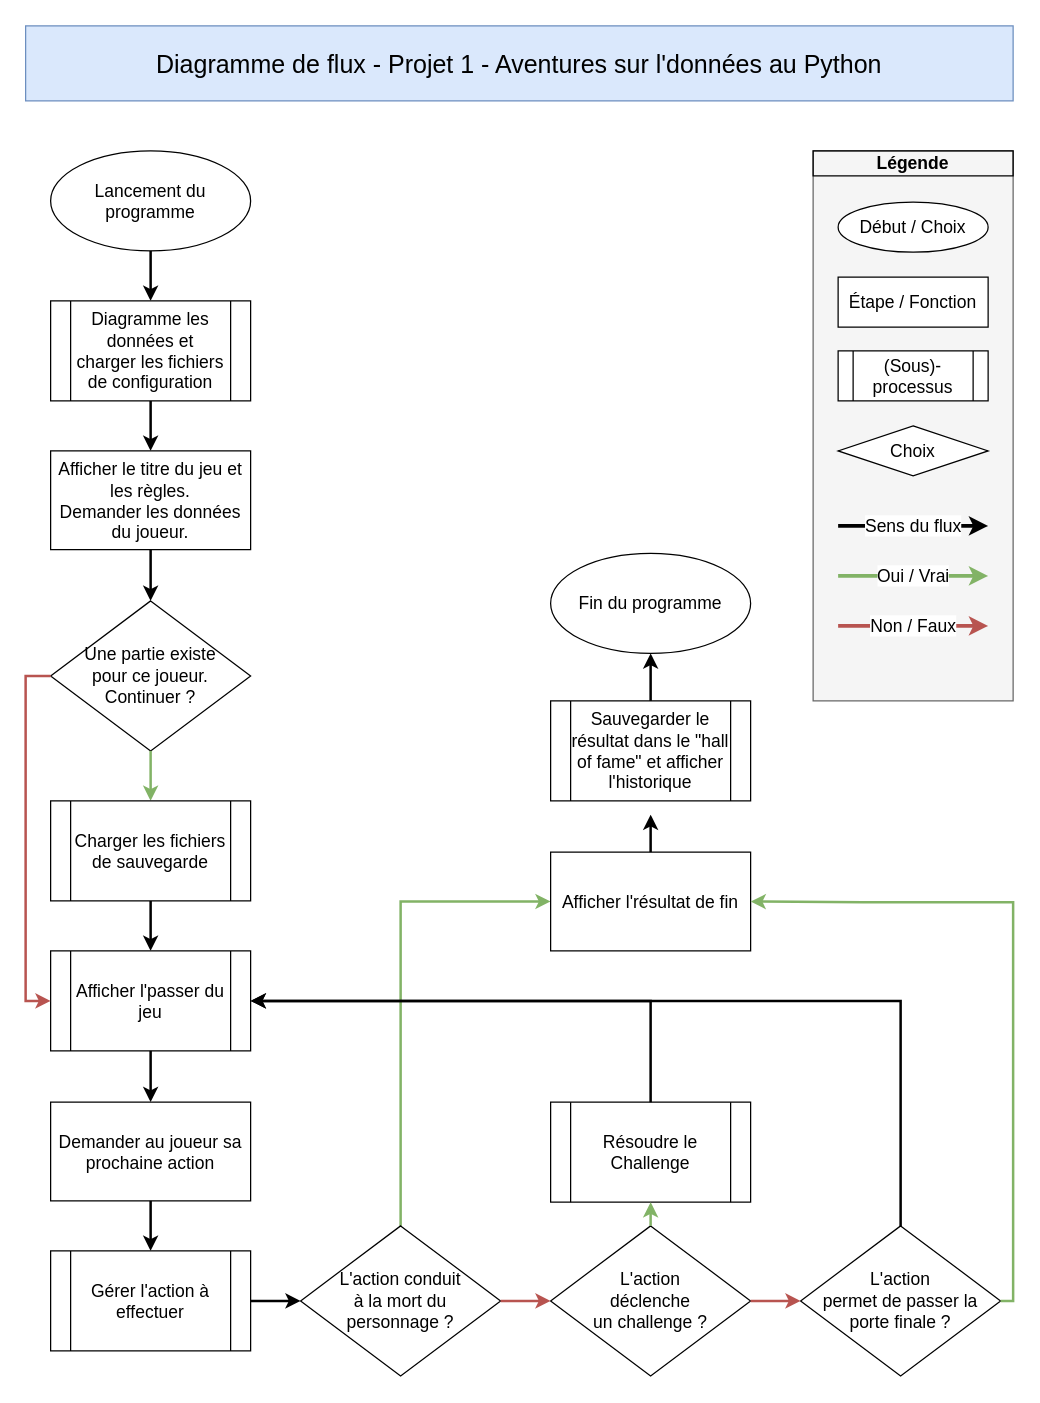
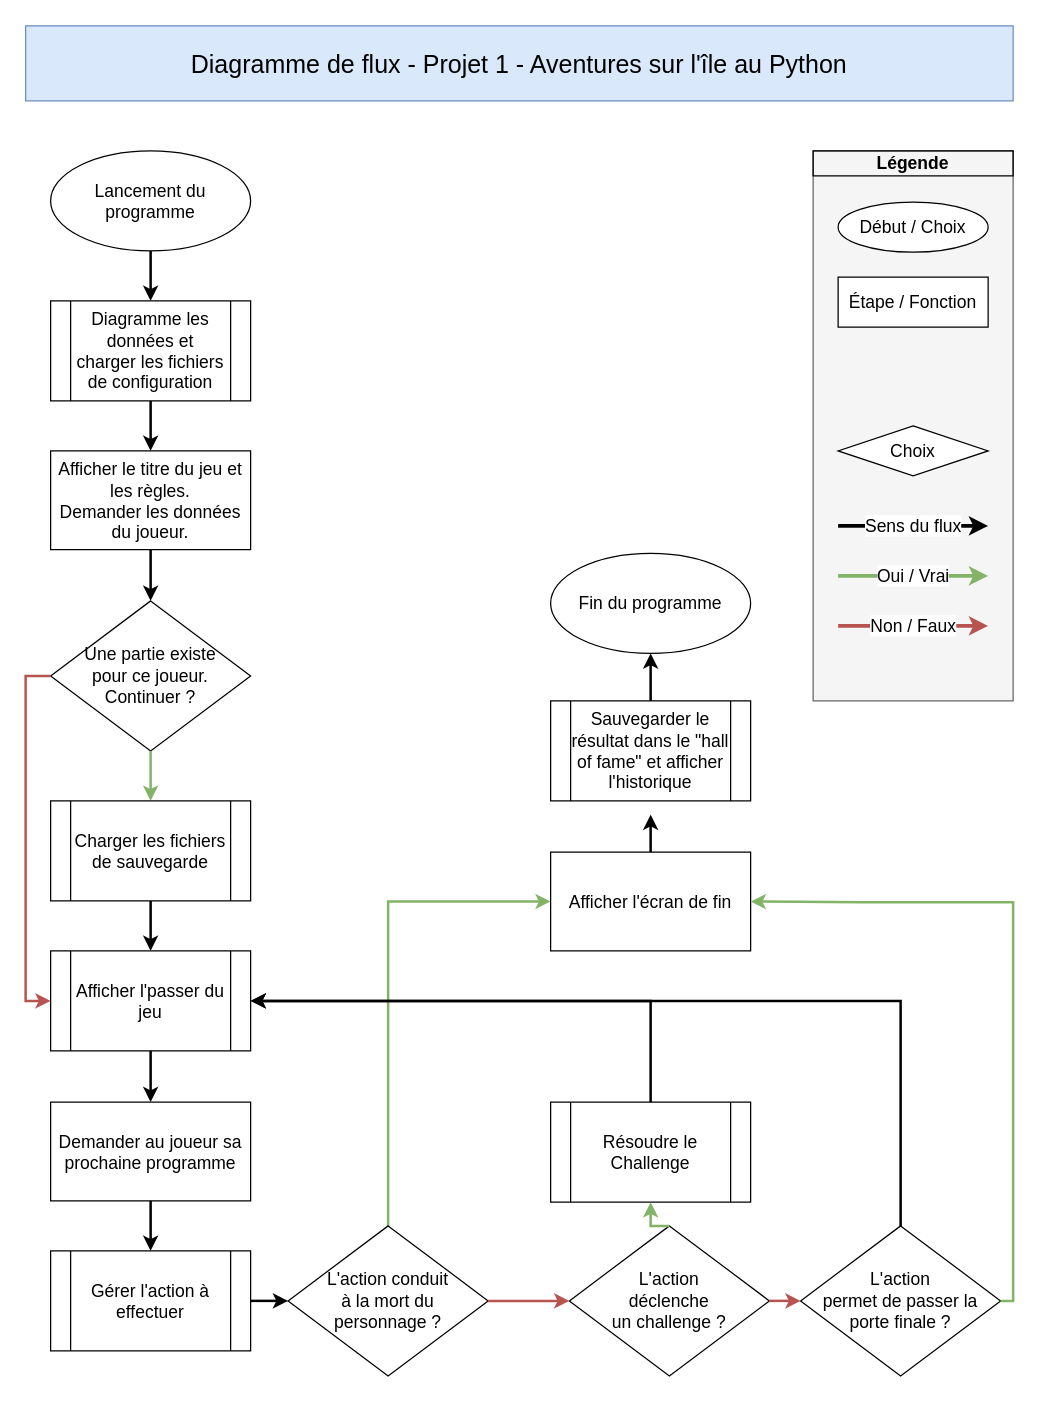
- <mxCell id="3" value="Diagramme de flux - Projet 1 - Aventures sur l'données au Python" style="text;html=1;strokeColor=#6c8ebf;fillColor=#dae8fc;align=center;verticalAlign=middle;whiteSpace=wrap;rounded=0;fontSize=20;" parent="1" vertex="1"><mxGeometry x="20" y="20" width="790" height="60" as="geometry" /></mxCell>
+ <mxCell id="3" value="Diagramme de flux - Projet 1 - Aventures sur l'île au Python" style="text;html=1;strokeColor=#6c8ebf;fillColor=#dae8fc;align=center;verticalAlign=middle;whiteSpace=wrap;rounded=0;fontSize=20;" parent="1" vertex="1"><mxGeometry x="20" y="20" width="790" height="60" as="geometry" /></mxCell>
- <mxCell id="19" value="(Sous)-processus" style="shape=process;whiteSpace=wrap;html=1;backgroundOutline=1;fontSize=14;" parent="1" vertex="1"><mxGeometry x="670" y="280" width="120" height="40" as="geometry" /></mxCell>
- <mxCell id="32" value="Afficher l'résultat de fin" style="rounded=0;whiteSpace=wrap;html=1;fontSize=14;" vertex="1" parent="1"><mxGeometry x="440" y="681" width="160" height="79" as="geometry" /></mxCell>
+ <mxCell id="32" value="Afficher l'écran de fin" style="rounded=0;whiteSpace=wrap;html=1;fontSize=14;" vertex="1" parent="1"><mxGeometry x="440" y="681" width="160" height="79" as="geometry" /></mxCell>
- <mxCell id="28" value="Demander au joueur sa prochaine action" style="rounded=0;whiteSpace=wrap;html=1;fontSize=14;" vertex="1" parent="1"><mxGeometry x="40" y="881" width="160" height="79" as="geometry" /></mxCell>
+ <mxCell id="28" value="Demander au joueur sa prochaine programme" style="rounded=0;whiteSpace=wrap;html=1;fontSize=14;" vertex="1" parent="1"><mxGeometry x="40" y="881" width="160" height="79" as="geometry" /></mxCell>
- <mxCell id="31" value="&lt;div&gt;L'action conduit&lt;/div&gt;&lt;div&gt;à la mort&amp;nbsp;&lt;span&gt;du&lt;/span&gt;&lt;/div&gt;&lt;div&gt;&lt;span&gt;personnage ?&lt;/span&gt;&lt;/div&gt;" style="rhombus;whiteSpace=wrap;html=1;fontSize=14;fontStyle=0" vertex="1" parent="1"><mxGeometry x="240" y="980" width="160" height="120" as="geometry" /></mxCell>
+ <mxCell id="31" value="&lt;div&gt;L'action conduit&lt;/div&gt;&lt;div&gt;à la mort&amp;nbsp;&lt;span&gt;du&lt;/span&gt;&lt;/div&gt;&lt;div&gt;&lt;span&gt;personnage ?&lt;/span&gt;&lt;/div&gt;" style="rhombus;whiteSpace=wrap;html=1;fontSize=14;fontStyle=0" vertex="1" parent="1"><mxGeometry x="230" y="980" width="160" height="120" as="geometry" /></mxCell>
- <mxCell id="36" value="&lt;div&gt;L'action&lt;/div&gt;&lt;div&gt;déclenche&lt;/div&gt;&lt;div&gt;un challenge&amp;nbsp;&lt;span&gt;?&lt;/span&gt;&lt;/div&gt;" style="rhombus;whiteSpace=wrap;html=1;fontSize=14;fontStyle=0" parent="1" vertex="1"><mxGeometry x="440" y="980" width="160" height="120" as="geometry" /></mxCell>
+ <mxCell id="36" value="&lt;div&gt;L'action&lt;/div&gt;&lt;div&gt;déclenche&lt;/div&gt;&lt;div&gt;un challenge&amp;nbsp;&lt;span&gt;?&lt;/span&gt;&lt;/div&gt;" style="rhombus;whiteSpace=wrap;html=1;fontSize=14;fontStyle=0" parent="1" vertex="1"><mxGeometry x="455" y="980" width="160" height="120" as="geometry" /></mxCell>
